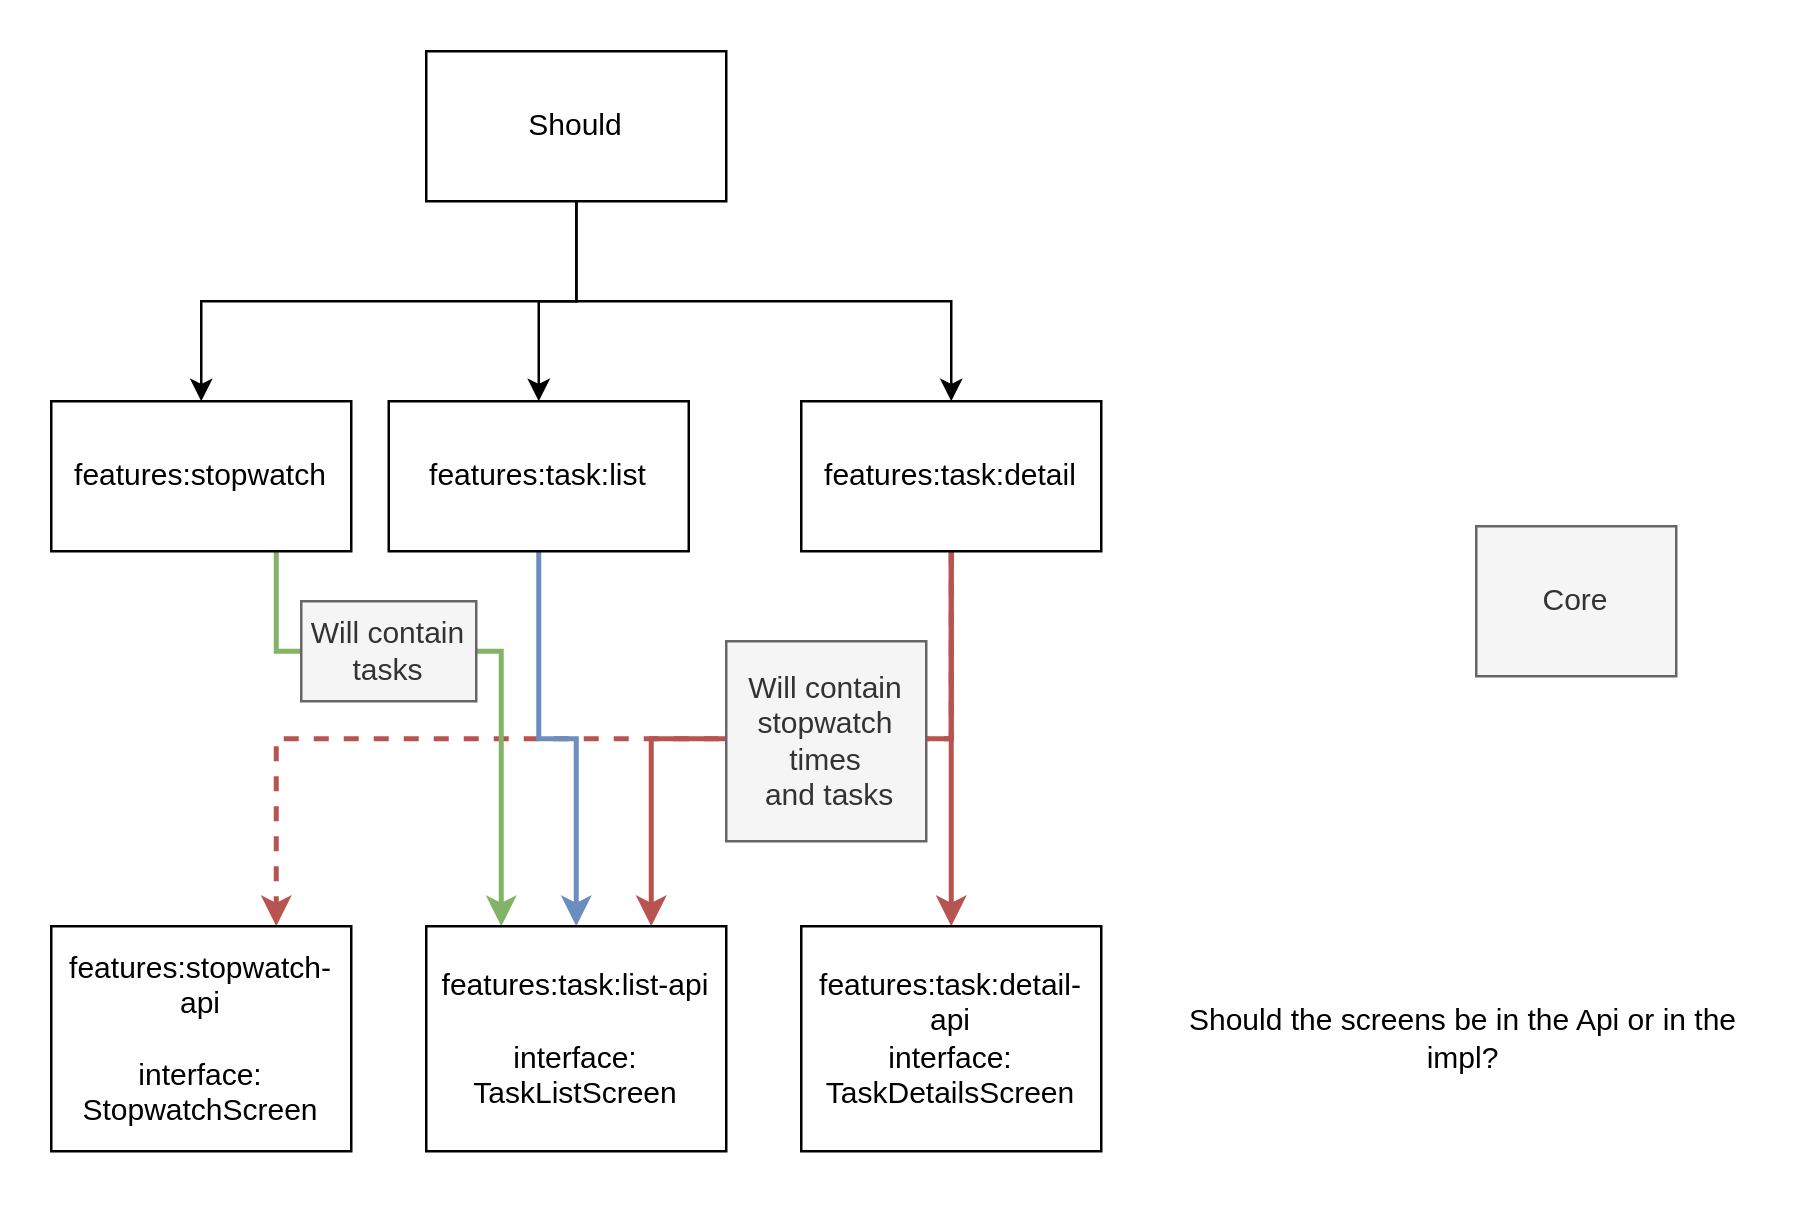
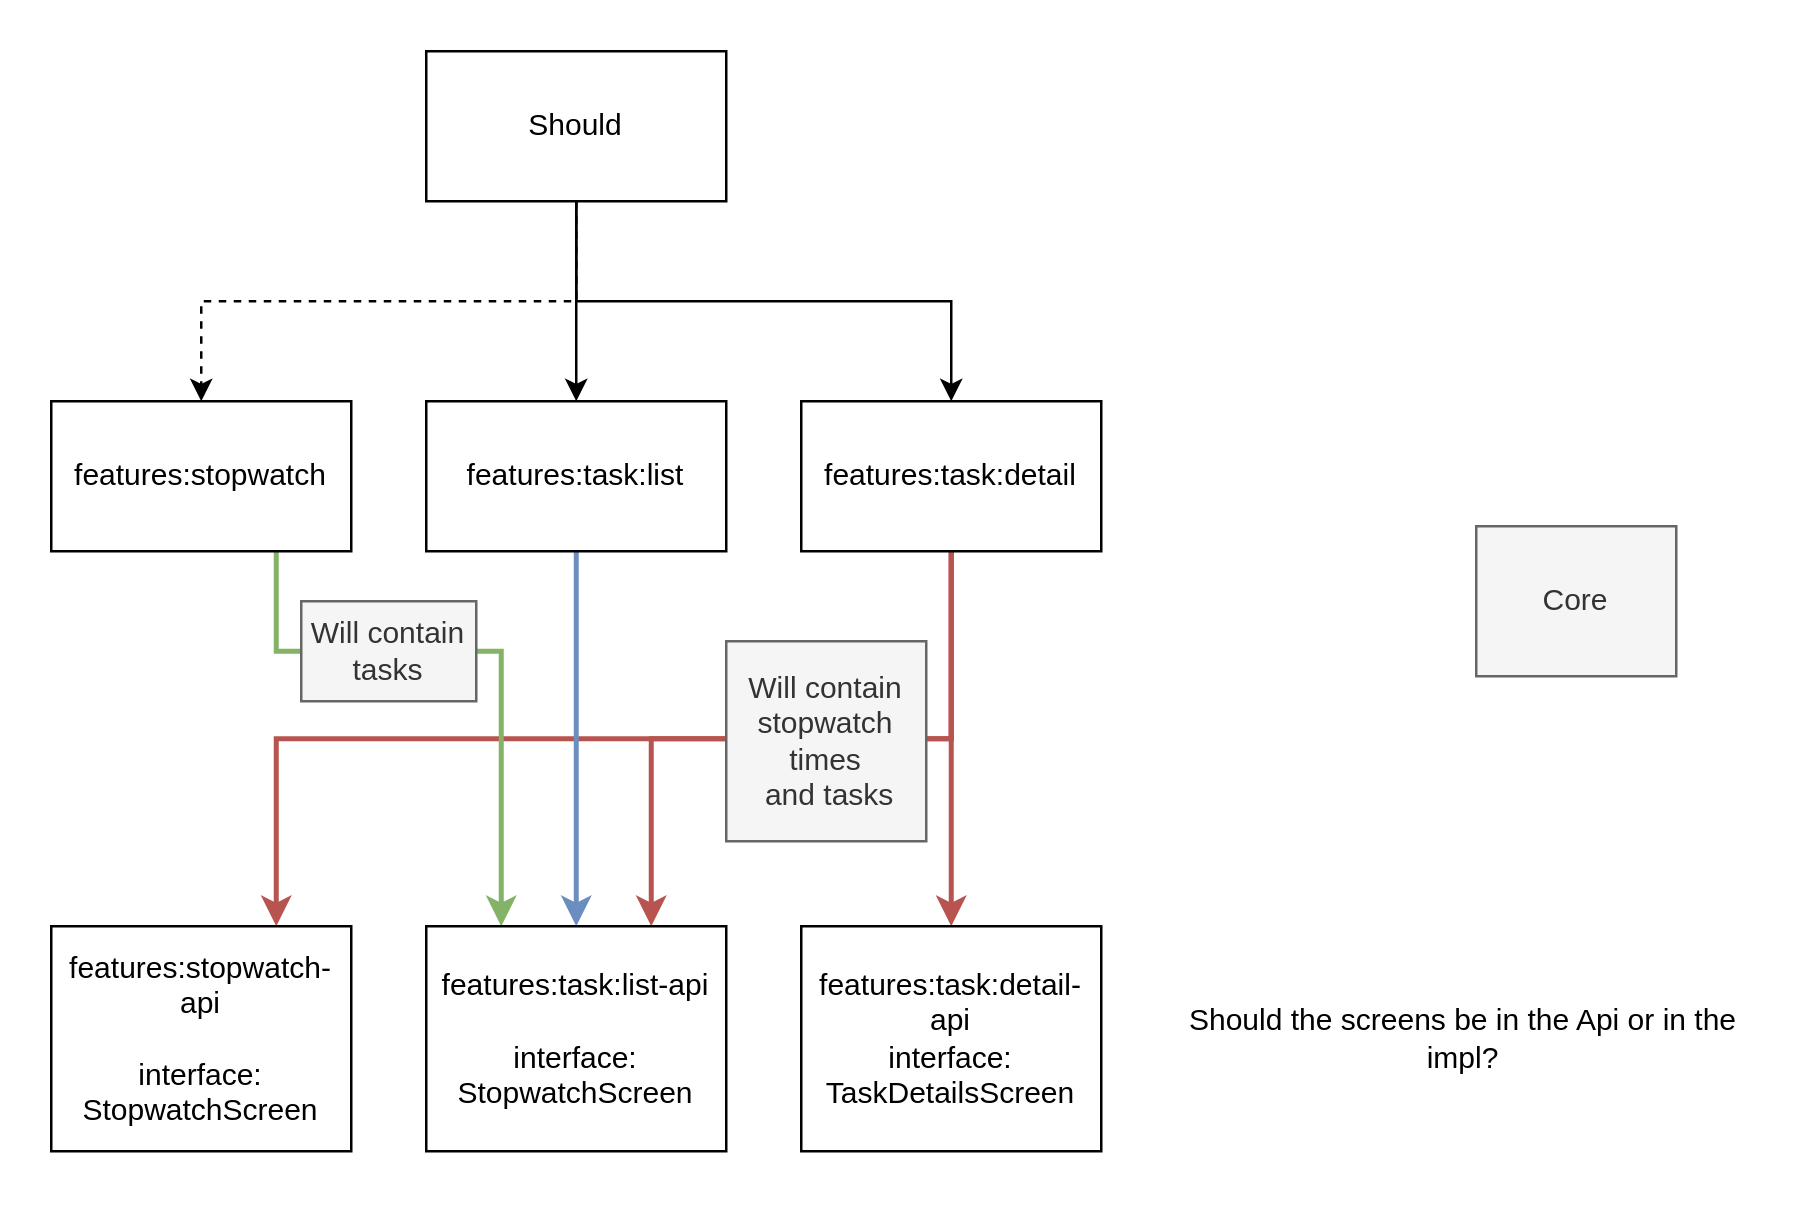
- <mxCell id="3" style="edgeStyle=orthogonalEdgeStyle;rounded=0;orthogonalLoop=1;jettySize=auto;html=1;exitX=0.5;exitY=1;exitDx=0;exitDy=0;" edge="1" parent="1" source="6" target="8"><mxGeometry relative="1" as="geometry" /></mxCell>
+ <mxCell id="3" style="edgeStyle=orthogonalEdgeStyle;rounded=0;orthogonalLoop=1;jettySize=auto;html=1;exitX=0.5;exitY=1;exitDx=0;exitDy=0;dashed=1;" edge="1" parent="1" source="6" target="8"><mxGeometry relative="1" as="geometry" /></mxCell>
- <mxCell id="10" value="&lt;div&gt;features:task:list&lt;/div&gt;" style="rounded=0;whiteSpace=wrap;html=1;" vertex="1" parent="1"><mxGeometry x="155" y="160" width="120" height="60" as="geometry" /></mxCell>
+ <mxCell id="10" value="&lt;div&gt;features:task:list&lt;/div&gt;" style="rounded=0;whiteSpace=wrap;html=1;" vertex="1" parent="1"><mxGeometry x="170" y="160" width="120" height="60" as="geometry" /></mxCell>
- <mxCell id="2" style="edgeStyle=orthogonalEdgeStyle;rounded=0;orthogonalLoop=1;jettySize=auto;html=1;exitX=0.5;exitY=1;exitDx=0;exitDy=0;entryX=0.75;entryY=0;entryDx=0;entryDy=0;fillColor=#f8cecc;strokeColor=#b85450;strokeWidth=2;dashed=1;" edge="1" parent="1" source="13" target="15"><mxGeometry relative="1" as="geometry" /></mxCell>
+ <mxCell id="2" style="edgeStyle=orthogonalEdgeStyle;rounded=0;orthogonalLoop=1;jettySize=auto;html=1;exitX=0.5;exitY=1;exitDx=0;exitDy=0;entryX=0.75;entryY=0;entryDx=0;entryDy=0;fillColor=#f8cecc;strokeColor=#b85450;strokeWidth=2;" edge="1" parent="1" source="13" target="15"><mxGeometry relative="1" as="geometry" /></mxCell>
- <mxCell id="16" value="&lt;div&gt;features:task:list-api&lt;/div&gt;&lt;div&gt;&lt;br&gt;&lt;/div&gt;&lt;div&gt;&lt;div&gt;interface: TaskListScreen&lt;/div&gt;&lt;/div&gt;" style="rounded=0;whiteSpace=wrap;html=1;" vertex="1" parent="1"><mxGeometry x="170" y="370" width="120" height="90" as="geometry" /></mxCell>
+ <mxCell id="16" value="&lt;div&gt;features:task:list-api&lt;/div&gt;&lt;div&gt;&lt;br&gt;&lt;/div&gt;&lt;div&gt;&lt;div&gt;interface: StopwatchScreen&lt;/div&gt;&lt;/div&gt;" style="rounded=0;whiteSpace=wrap;html=1;" vertex="1" parent="1"><mxGeometry x="170" y="370" width="120" height="90" as="geometry" /></mxCell>
